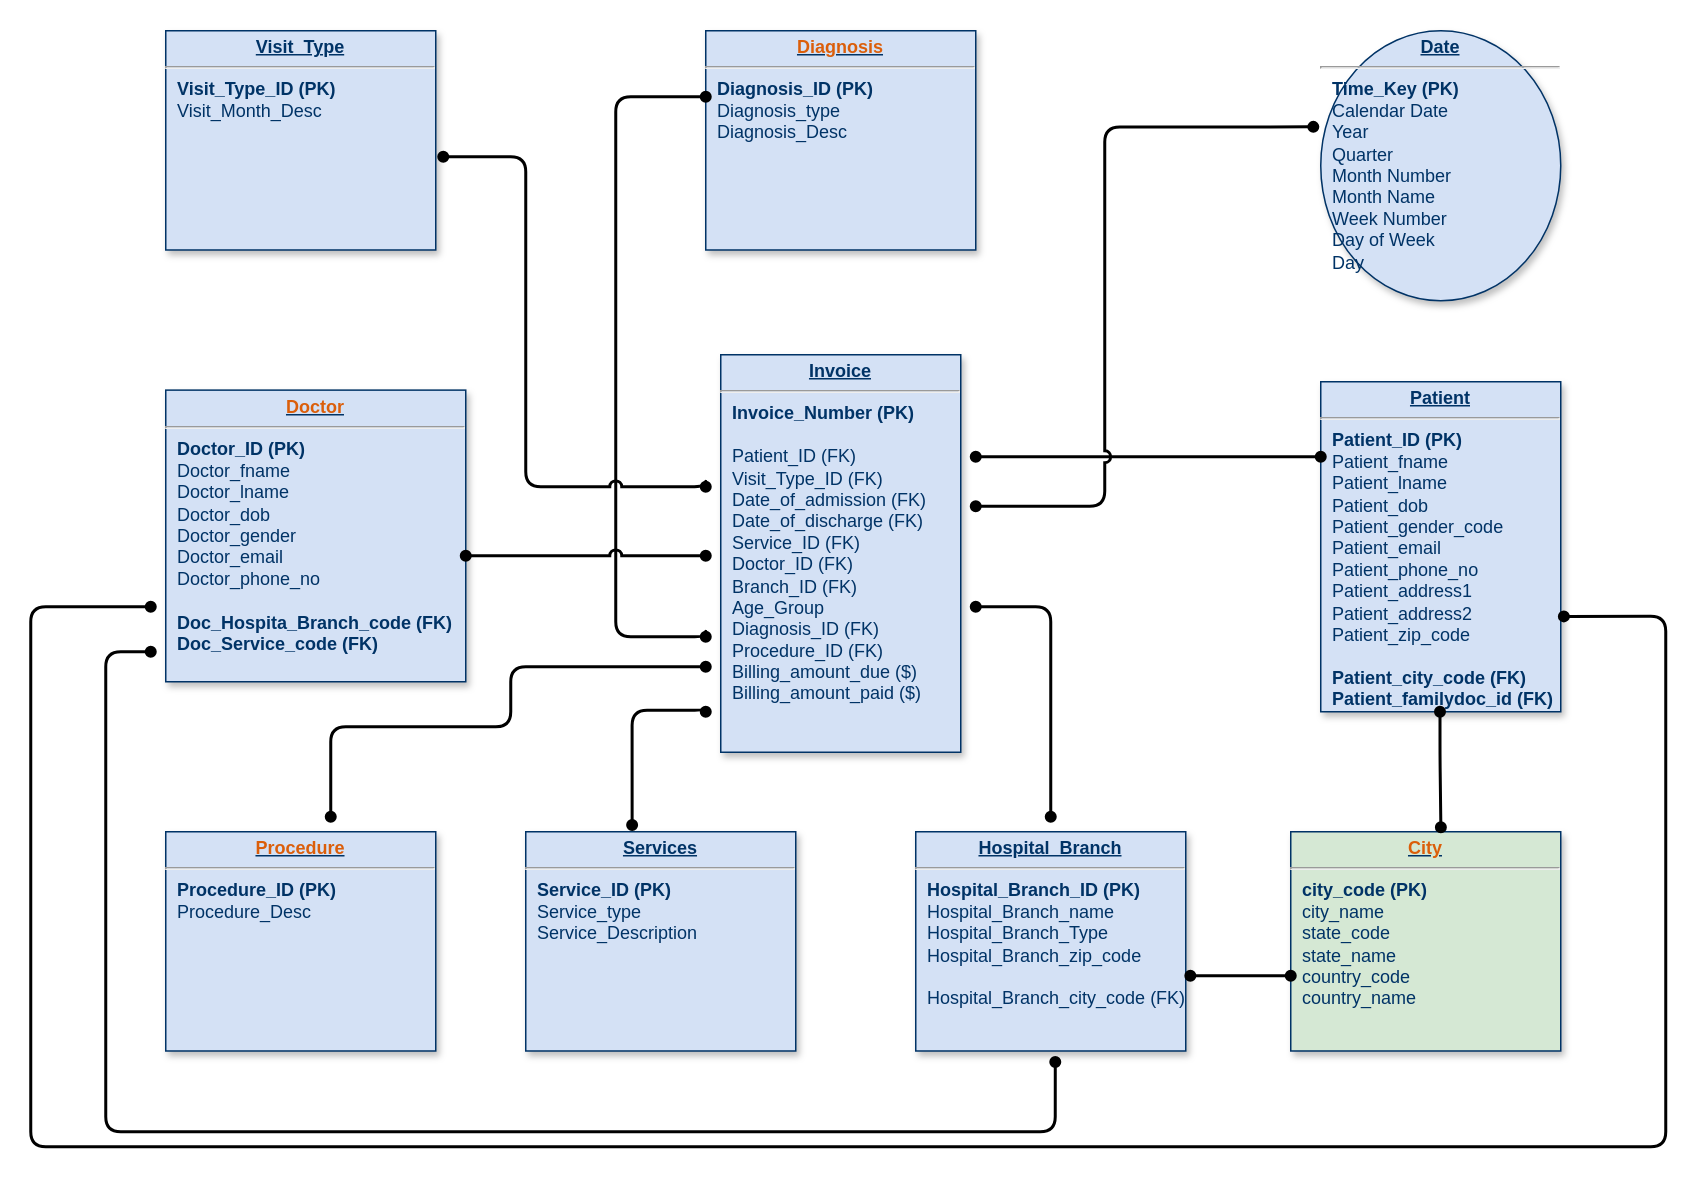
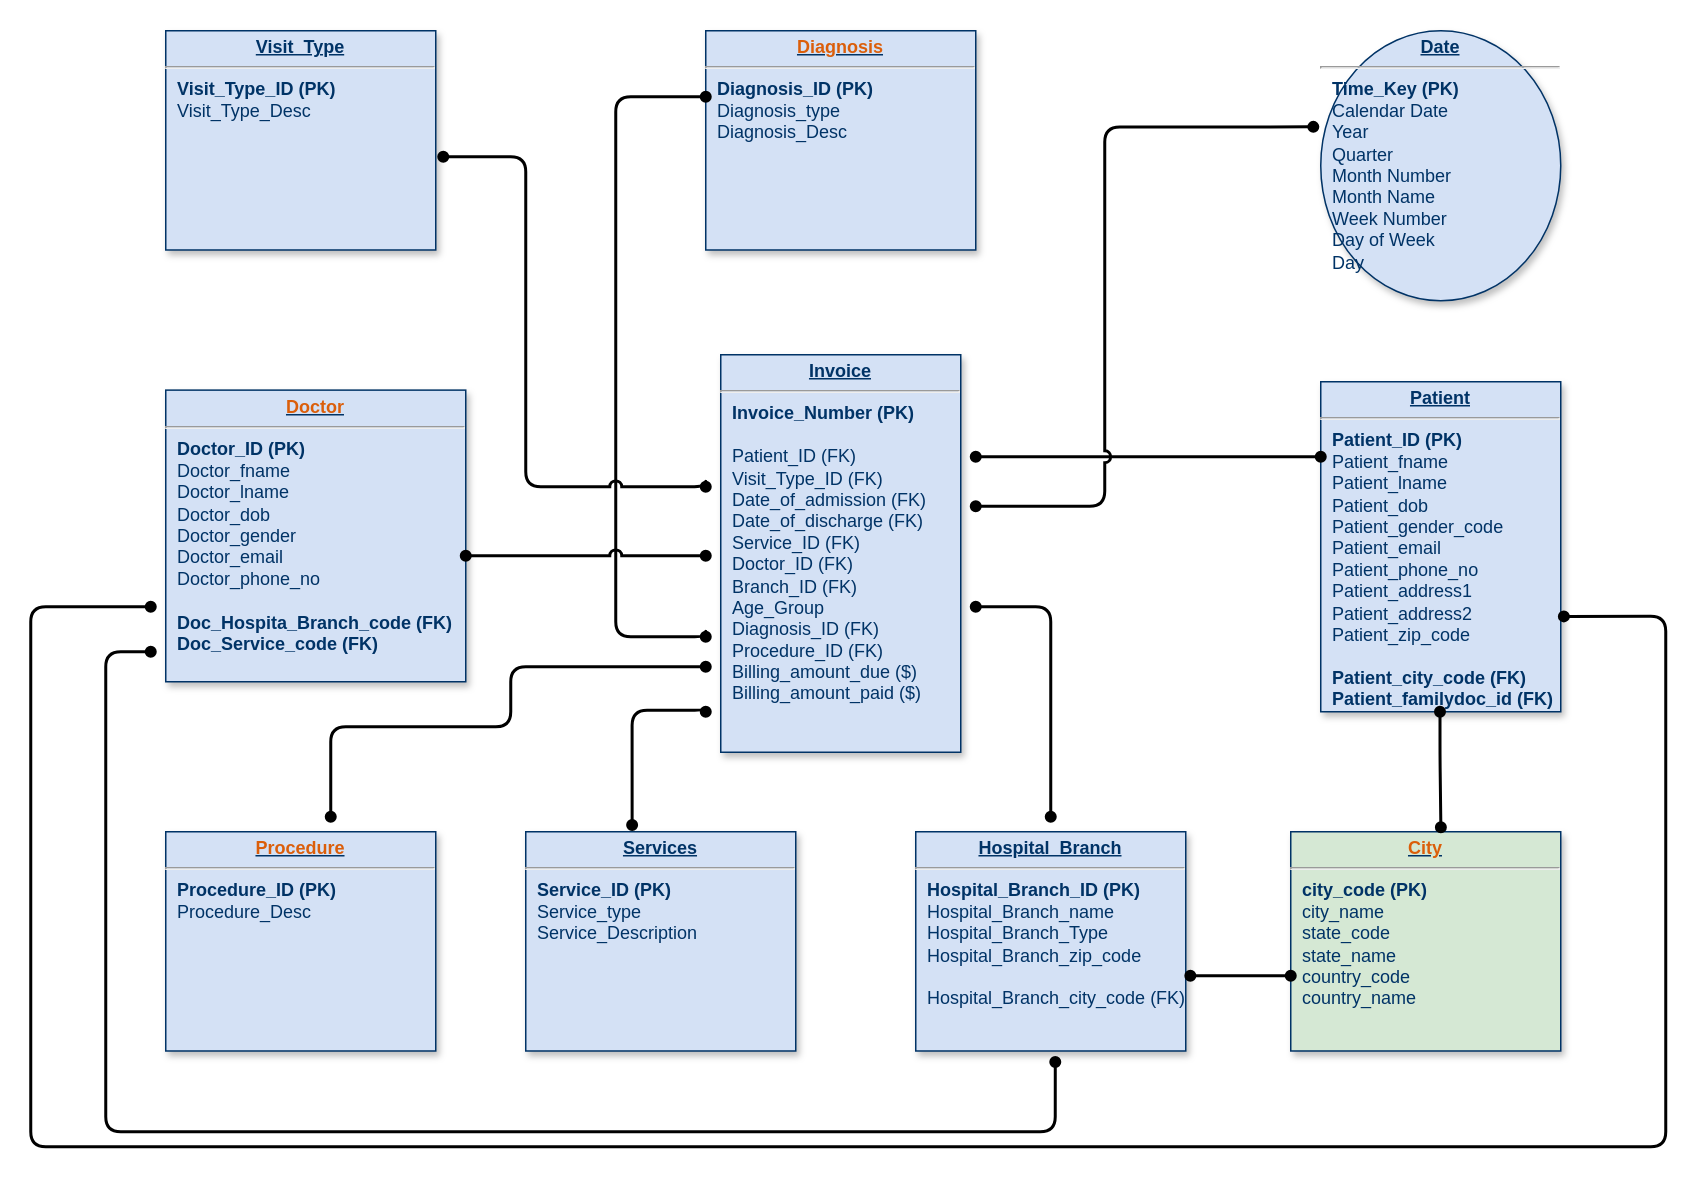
- <mxCell id="15" value="&lt;p style=&quot;margin: 0px; margin-top: 4px; text-align: center; text-decoration: underline;&quot;&gt;&lt;strong&gt;Visit_Type&lt;/strong&gt;&lt;/p&gt;&lt;hr&gt;&lt;p style=&quot;margin: 0px; margin-left: 8px;&quot;&gt;&lt;b&gt;Visit_Type_ID (PK)&lt;/b&gt;&lt;/p&gt;&lt;p style=&quot;margin: 0px; margin-left: 8px;&quot;&gt;Visit_Month_Desc&lt;/p&gt;&lt;p style=&quot;margin: 0px; margin-left: 8px;&quot;&gt;&lt;br&gt;&lt;/p&gt;" style="verticalAlign=top;align=left;overflow=fill;fontSize=12;fontFamily=Helvetica;html=1;strokeColor=#003366;shadow=1;fillColor=#D4E1F5;fontColor=#003366" parent="3" vertex="1"><mxGeometry x="90" width="180" height="146.16" as="geometry" /></mxCell>
+ <mxCell id="15" value="&lt;p style=&quot;margin: 0px; margin-top: 4px; text-align: center; text-decoration: underline;&quot;&gt;&lt;strong&gt;Visit_Type&lt;/strong&gt;&lt;/p&gt;&lt;hr&gt;&lt;p style=&quot;margin: 0px; margin-left: 8px;&quot;&gt;&lt;b&gt;Visit_Type_ID (PK)&lt;/b&gt;&lt;/p&gt;&lt;p style=&quot;margin: 0px; margin-left: 8px;&quot;&gt;Visit_Type_Desc&lt;/p&gt;&lt;p style=&quot;margin: 0px; margin-left: 8px;&quot;&gt;&lt;br&gt;&lt;/p&gt;" style="verticalAlign=top;align=left;overflow=fill;fontSize=12;fontFamily=Helvetica;html=1;strokeColor=#003366;shadow=1;fillColor=#D4E1F5;fontColor=#003366" parent="3" vertex="1"><mxGeometry x="90" width="180" height="146.16" as="geometry" /></mxCell>
